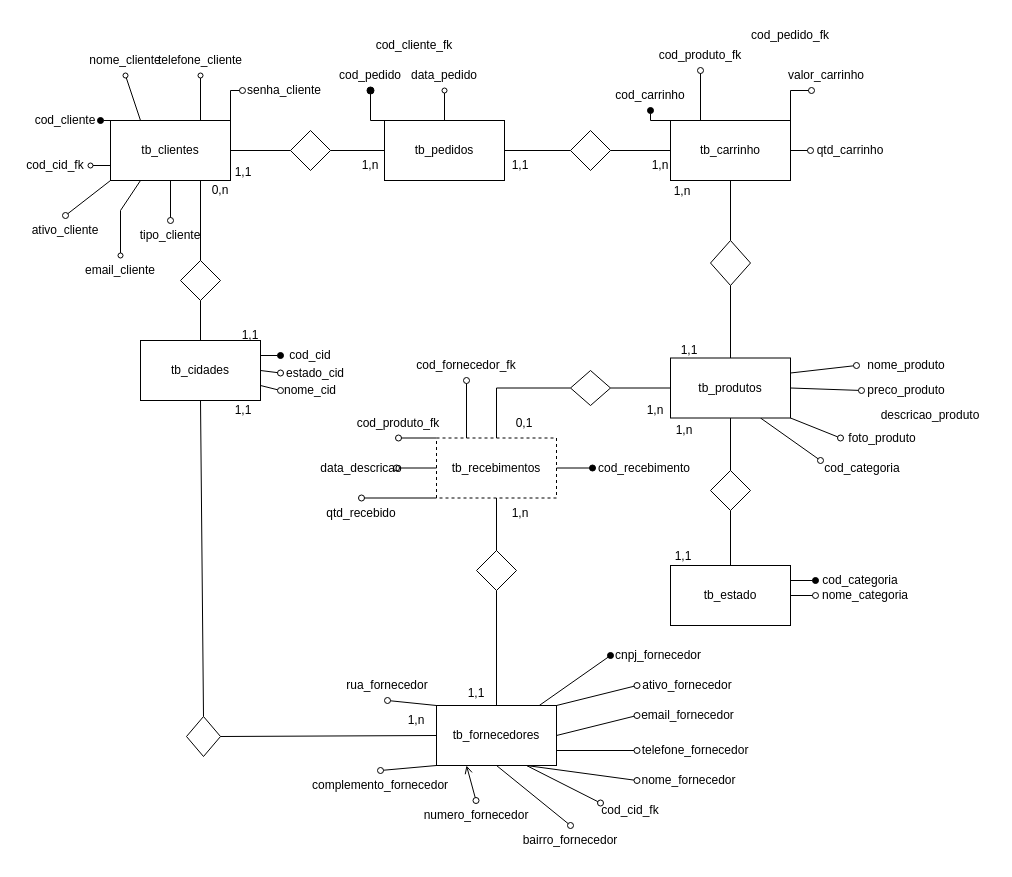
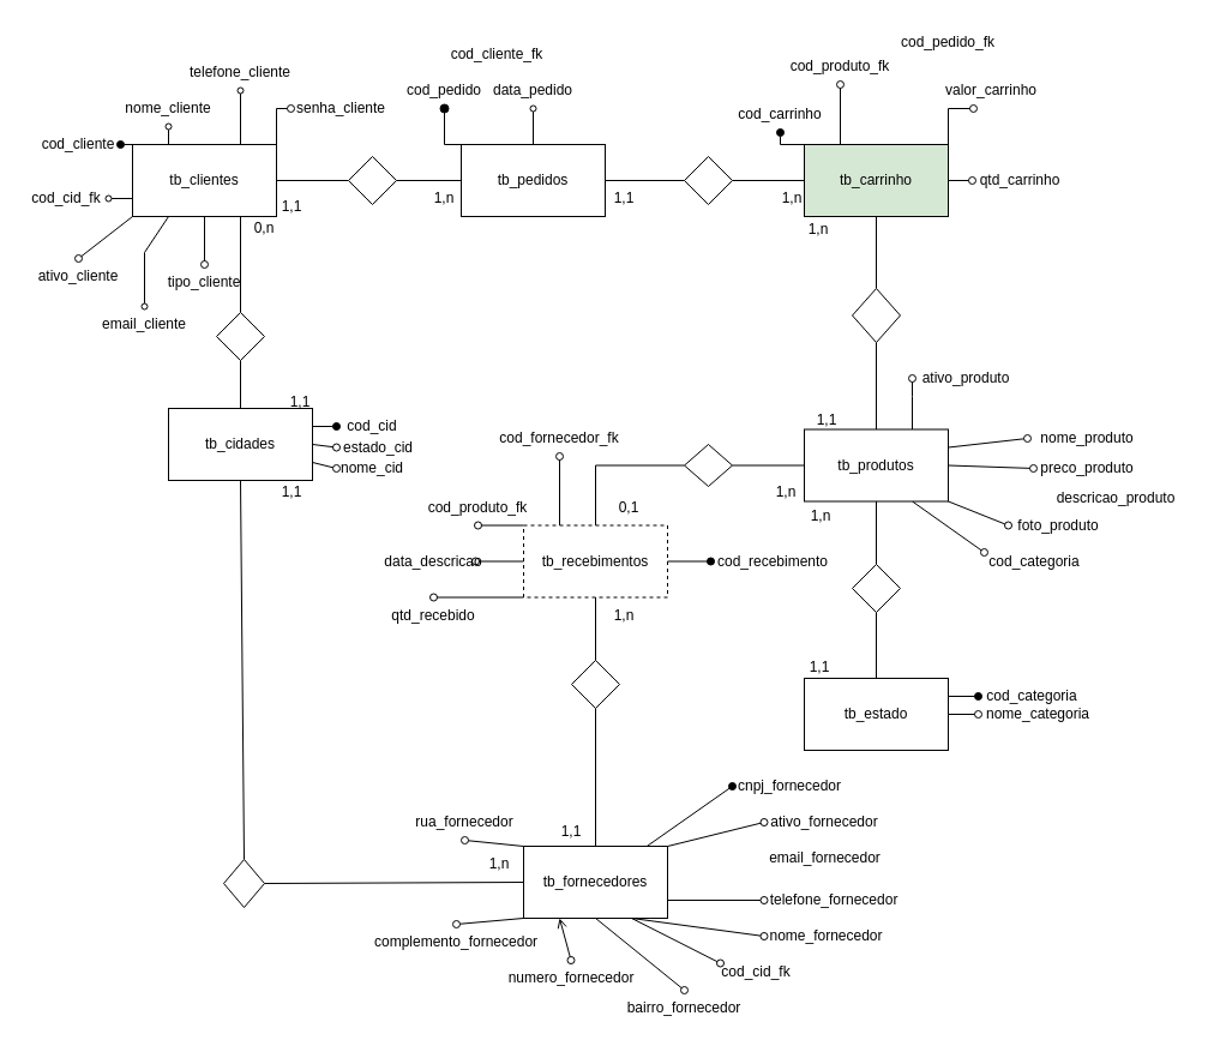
- <mxCell id="26" value="nome_cliente" style="text;html=1;strokeColor=none;fillColor=none;align=center;verticalAlign=middle;whiteSpace=wrap;rounded=0;" parent="1" vertex="1"><mxGeometry x="95" y="45" width="60" height="30" as="geometry" /></mxCell>
+ <mxCell id="26" value="nome_cliente" style="text;html=1;strokeColor=none;fillColor=none;align=center;verticalAlign=middle;whiteSpace=wrap;rounded=0;" parent="1" vertex="1"><mxGeometry x="110" y="75" width="60" height="30" as="geometry" /></mxCell>
- <mxCell id="6" value="tb_carrinho" style="rounded=0;whiteSpace=wrap;html=1;" parent="1" vertex="1"><mxGeometry x="670" y="120" width="120" height="60" as="geometry" /></mxCell>
+ <mxCell id="6" value="tb_carrinho" style="rounded=0;whiteSpace=wrap;html=1;fillColor=#d5e8d4;" parent="1" vertex="1"><mxGeometry x="670" y="120" width="120" height="60" as="geometry" /></mxCell>
+ <mxCell id="77" value="ativo_produto" style="text;html=1;strokeColor=none;fillColor=none;align=center;verticalAlign=middle;whiteSpace=wrap;rounded=0;" parent="1" vertex="1"><mxGeometry x="760" y="300" width="90" height="30" as="geometry" /></mxCell>
+ <mxCell id="76" value="" style="endArrow=none;html=1;rounded=0;startArrow=oval;startFill=0;entryX=0.75;entryY=0;entryDx=0;entryDy=0;exitX=0;exitY=0.5;exitDx=0;exitDy=0;" parent="1" source="77" target="5" edge="1"><mxGeometry width="50" height="50" relative="1" as="geometry"><mxPoint x="860" y="330" as="sourcePoint" /><mxPoint x="760" y="360" as="targetPoint" /><Array as="points"><mxPoint x="760" y="330" /></Array></mxGeometry></mxCell>
- <mxCell id="37" value="" style="endArrow=none;html=1;rounded=0;startArrow=oval;startFill=0;entryX=1;entryY=0.5;entryDx=0;entryDy=0;exitX=0;exitY=0.5;exitDx=0;exitDy=0;" parent="1" source="39" target="8" edge="1"><mxGeometry width="50" height="50" relative="1" as="geometry"><mxPoint x="630.5" y="745" as="sourcePoint" /><mxPoint x="630.5" y="820" as="targetPoint" /></mxGeometry></mxCell>
